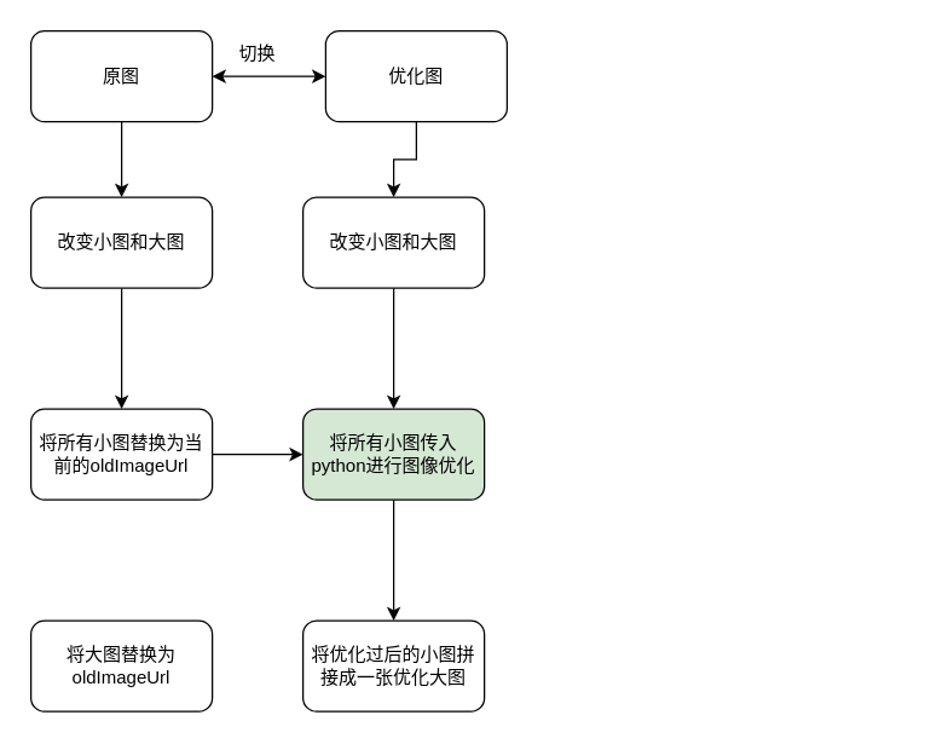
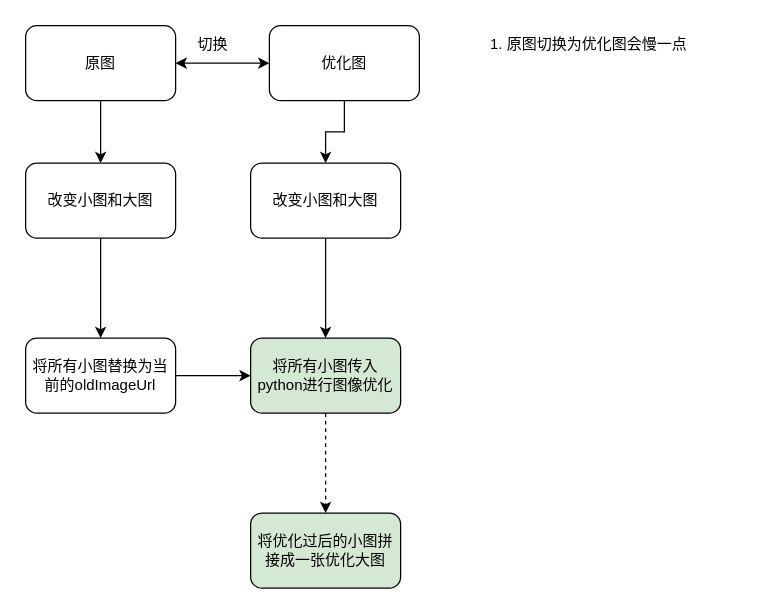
+ <mxCell id="18" value="1. 原图切换为优化图会慢一点" style="text;html=1;align=left;verticalAlign=middle;whiteSpace=wrap;rounded=0;" vertex="1" parent="1"><mxGeometry x="390" y="20" width="200" height="30" as="geometry" /></mxCell>
- <mxCell id="15" value="" style="edgeStyle=orthogonalEdgeStyle;rounded=0;orthogonalLoop=1;jettySize=auto;html=1;" edge="1" parent="1" source="16" target="17"><mxGeometry relative="1" as="geometry" /></mxCell>
+ <mxCell id="15" value="" style="edgeStyle=orthogonalEdgeStyle;rounded=0;orthogonalLoop=1;jettySize=auto;html=1;dashed=1;" edge="1" parent="1" source="16" target="17"><mxGeometry relative="1" as="geometry" /></mxCell>
- <mxCell id="14" value="将大图替换为oldImageUrl" style="whiteSpace=wrap;html=1;rounded=1;" vertex="1" parent="1"><mxGeometry x="20" y="410" width="120" height="60" as="geometry" /></mxCell>
- <mxCell id="17" value="将优化过后的小图拼接成一张优化大图" style="whiteSpace=wrap;html=1;rounded=1;" vertex="1" parent="1"><mxGeometry x="200" y="410" width="120" height="60" as="geometry" /></mxCell>
+ <mxCell id="17" value="将优化过后的小图拼接成一张优化大图" style="whiteSpace=wrap;html=1;rounded=1;fillColor=#d5e8d4;" vertex="1" parent="1"><mxGeometry x="200" y="410" width="120" height="60" as="geometry" /></mxCell>
